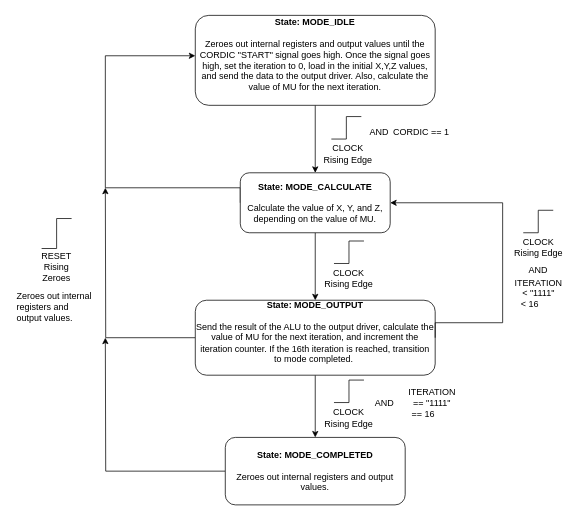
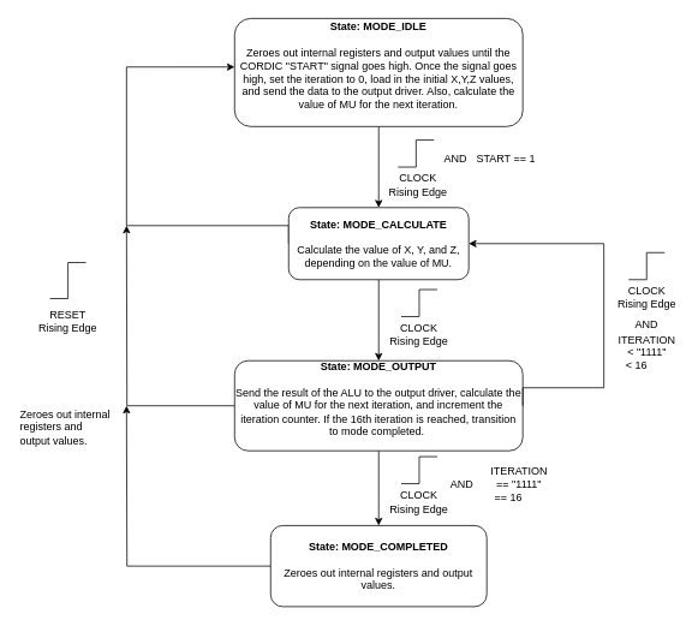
- <mxCell id="14" value="CORDIC == 1" style="text;html=1;strokeColor=none;fillColor=none;align=center;verticalAlign=middle;whiteSpace=wrap;rounded=0;" parent="1" vertex="1"><mxGeometry x="511.5" y="156" width="99" height="40" as="geometry" /></mxCell>
+ <mxCell id="14" value="START == 1" style="text;html=1;strokeColor=none;fillColor=none;align=center;verticalAlign=middle;whiteSpace=wrap;rounded=0;" parent="1" vertex="1"><mxGeometry x="511.5" y="156" width="99" height="40" as="geometry" /></mxCell>
- <mxCell id="13" value="RESET Rising Zeroes" style="text;html=1;strokeColor=none;fillColor=none;align=center;verticalAlign=middle;whiteSpace=wrap;rounded=0;" parent="1" vertex="1"><mxGeometry x="40" y="331" width="70" height="50" as="geometry" /></mxCell>
+ <mxCell id="13" value="RESET Rising Edge" style="text;html=1;strokeColor=none;fillColor=none;align=center;verticalAlign=middle;whiteSpace=wrap;rounded=0;" parent="1" vertex="1"><mxGeometry x="40" y="331" width="70" height="50" as="geometry" /></mxCell>
- <mxCell id="29" value="Zeroes out internal &lt;br&gt;registers and &lt;br&gt;output values." style="text;html=1;" parent="1" vertex="1"><mxGeometry x="20" y="381" width="110" height="48" as="geometry" /></mxCell>
+ <mxCell id="29" value="Zeroes out internal &lt;br&gt;registers and &lt;br&gt;output values." style="text;html=1;" parent="1" vertex="1"><mxGeometry x="20" y="446" width="110" height="48" as="geometry" /></mxCell>
